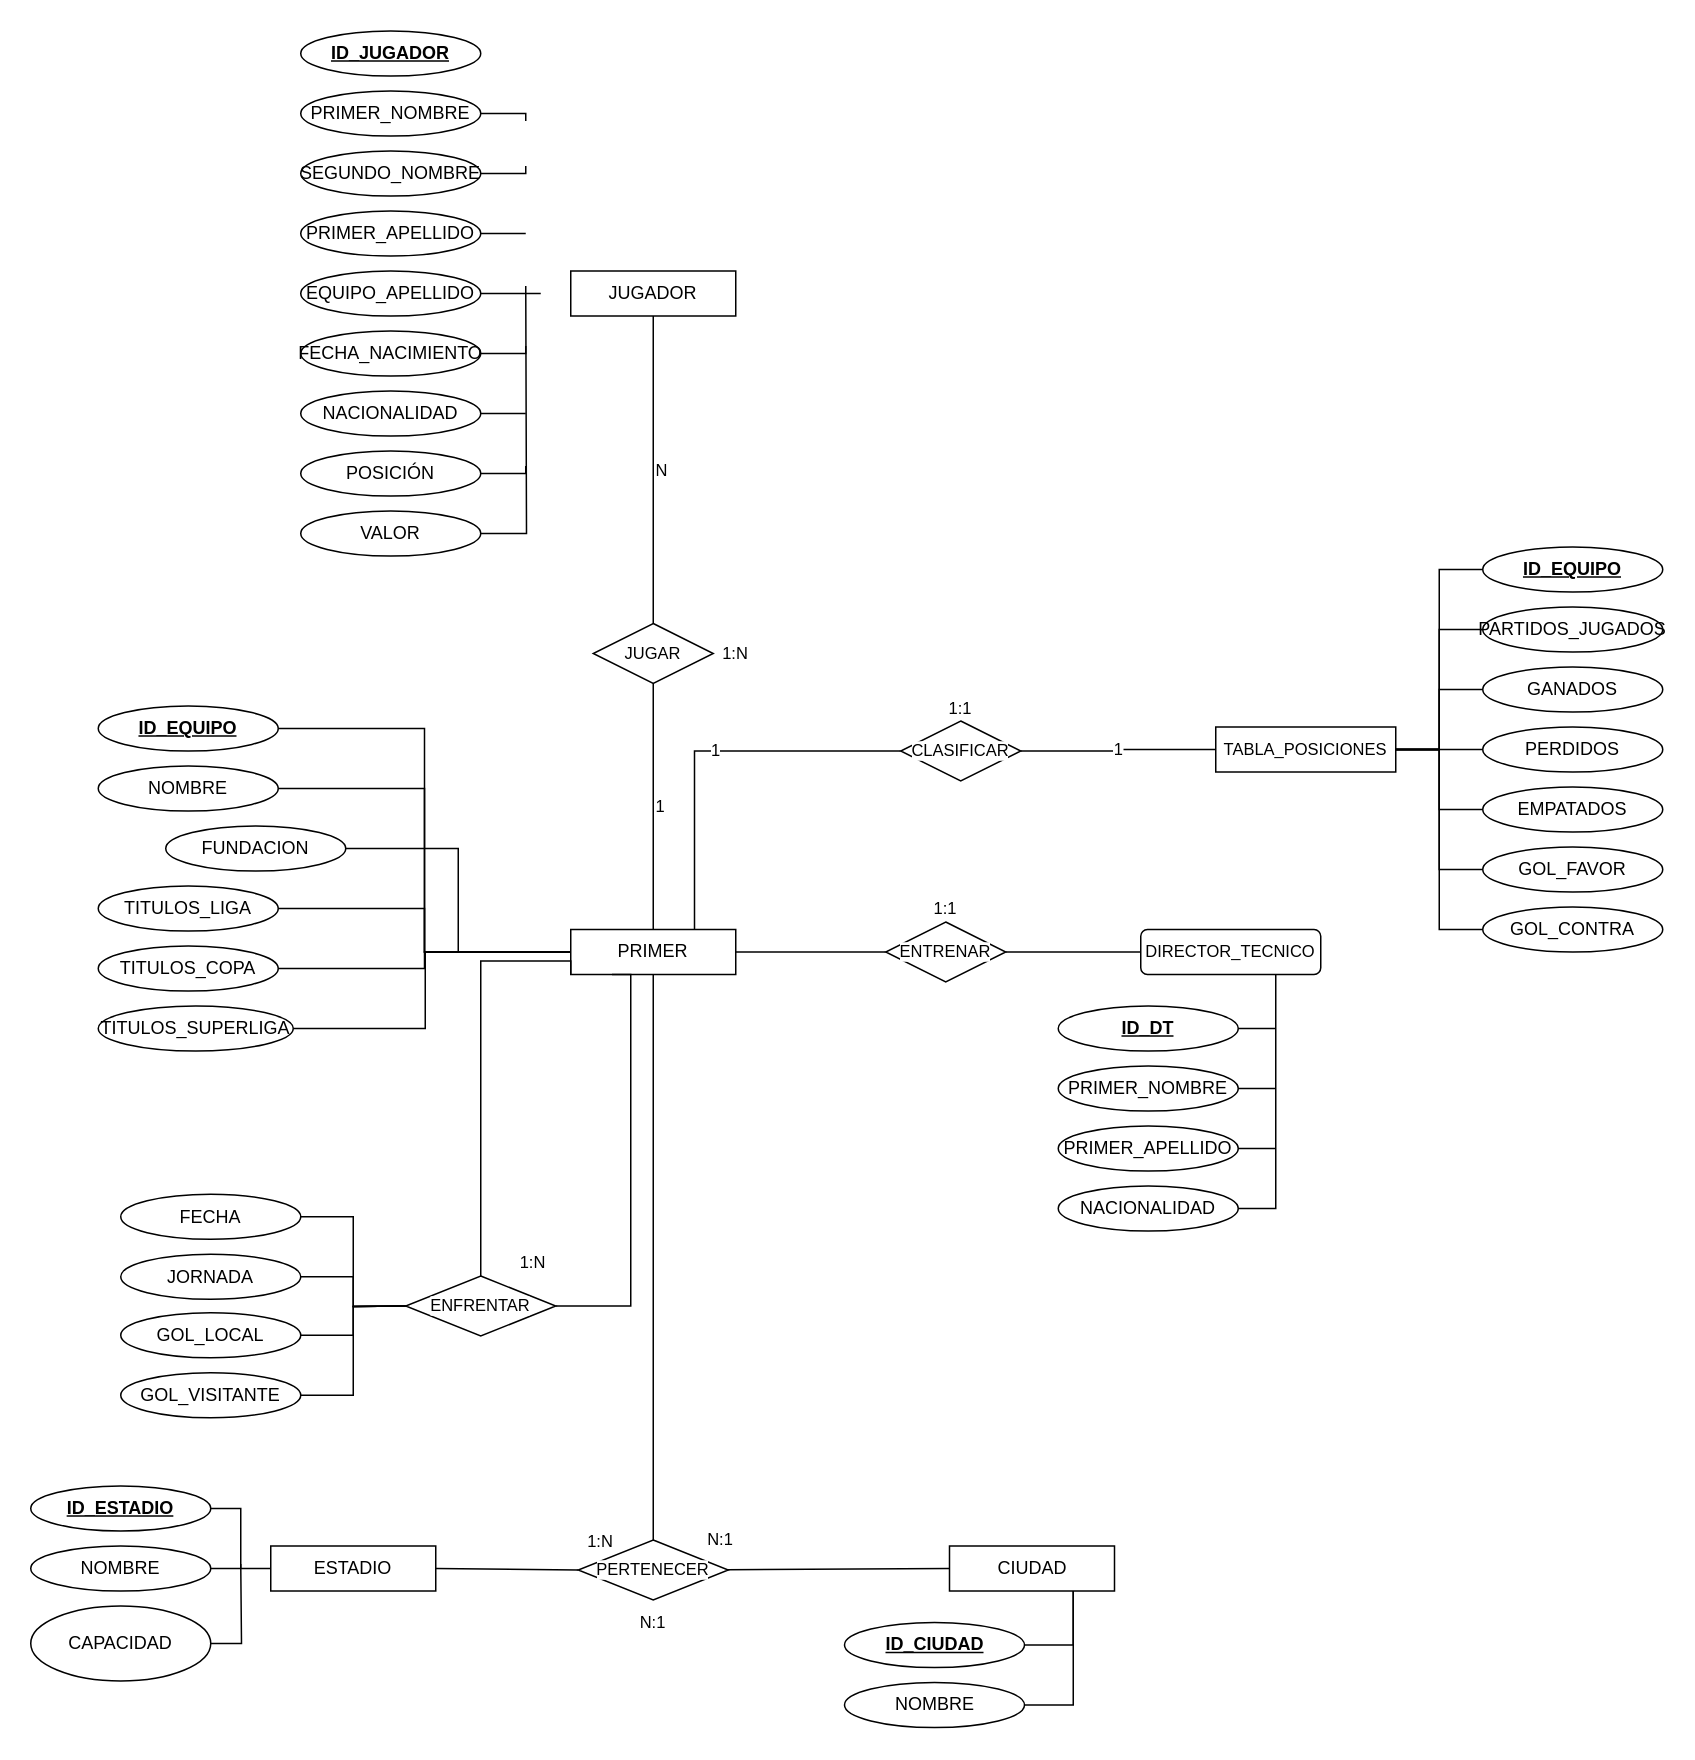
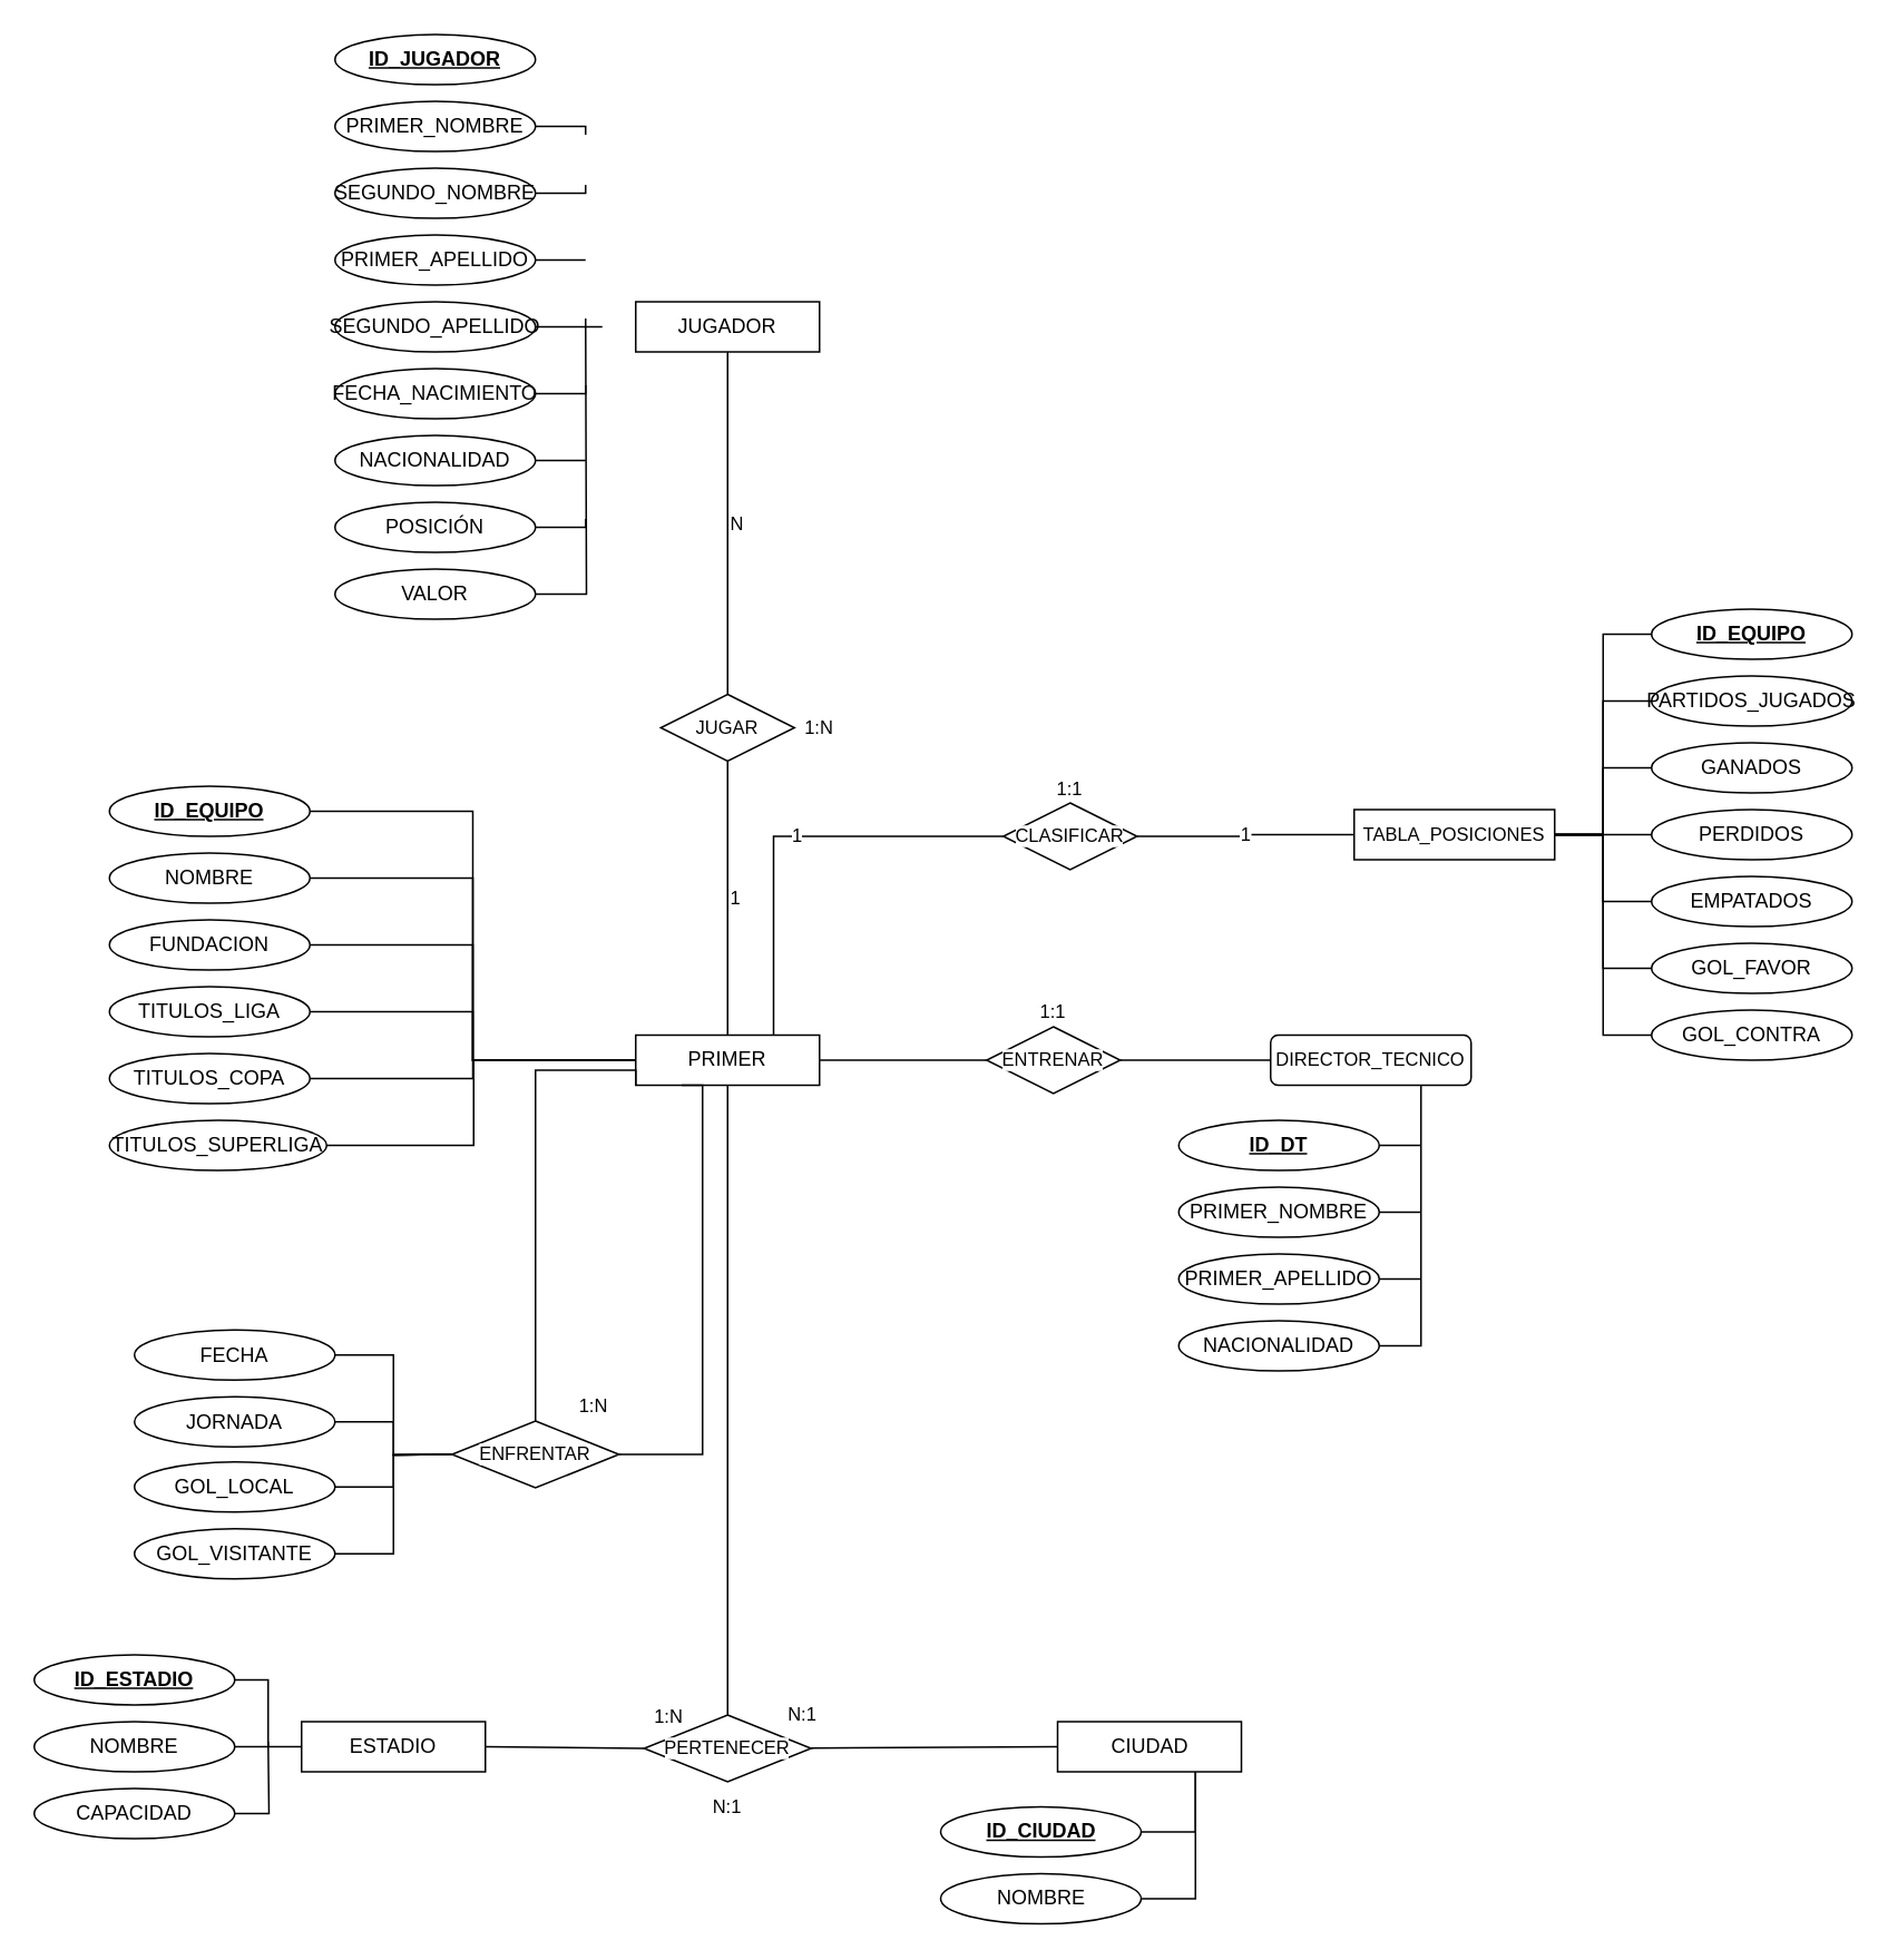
- <mxCell id="8" value="EQUIPO_APELLIDO" style="ellipse;whiteSpace=wrap;html=1;" parent="1" vertex="1"><mxGeometry x="200" y="180" width="120" height="30" as="geometry" /></mxCell>
+ <mxCell id="8" value="SEGUNDO_APELLIDO" style="ellipse;whiteSpace=wrap;html=1;" parent="1" vertex="1"><mxGeometry x="200" y="180" width="120" height="30" as="geometry" /></mxCell>
- <mxCell id="38" value="FUNDACION" style="ellipse;whiteSpace=wrap;html=1;" parent="1" vertex="1"><mxGeometry x="110" y="550" width="120" height="30" as="geometry" /></mxCell>
+ <mxCell id="38" value="FUNDACION" style="ellipse;whiteSpace=wrap;html=1;" parent="1" vertex="1"><mxGeometry x="65" y="550" width="120" height="30" as="geometry" /></mxCell>
- <mxCell id="60" value="CAPACIDAD" style="ellipse;whiteSpace=wrap;html=1;" parent="1" vertex="1"><mxGeometry x="20" y="1070" width="120" height="50" as="geometry" /></mxCell>
+ <mxCell id="60" value="CAPACIDAD" style="ellipse;whiteSpace=wrap;html=1;" parent="1" vertex="1"><mxGeometry x="20" y="1070" width="120" height="30" as="geometry" /></mxCell>
